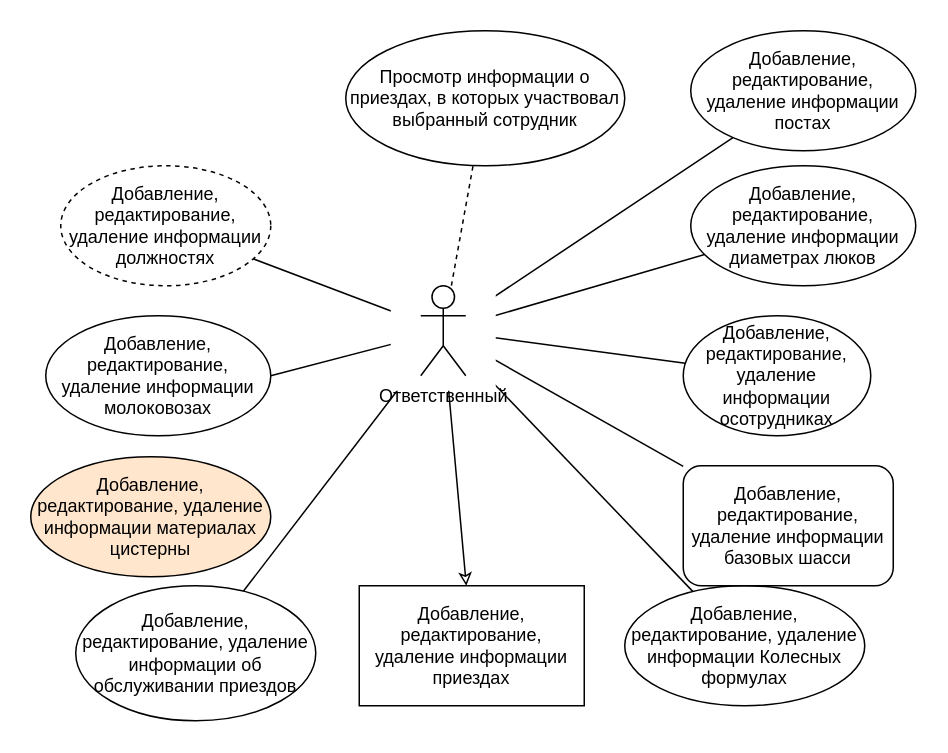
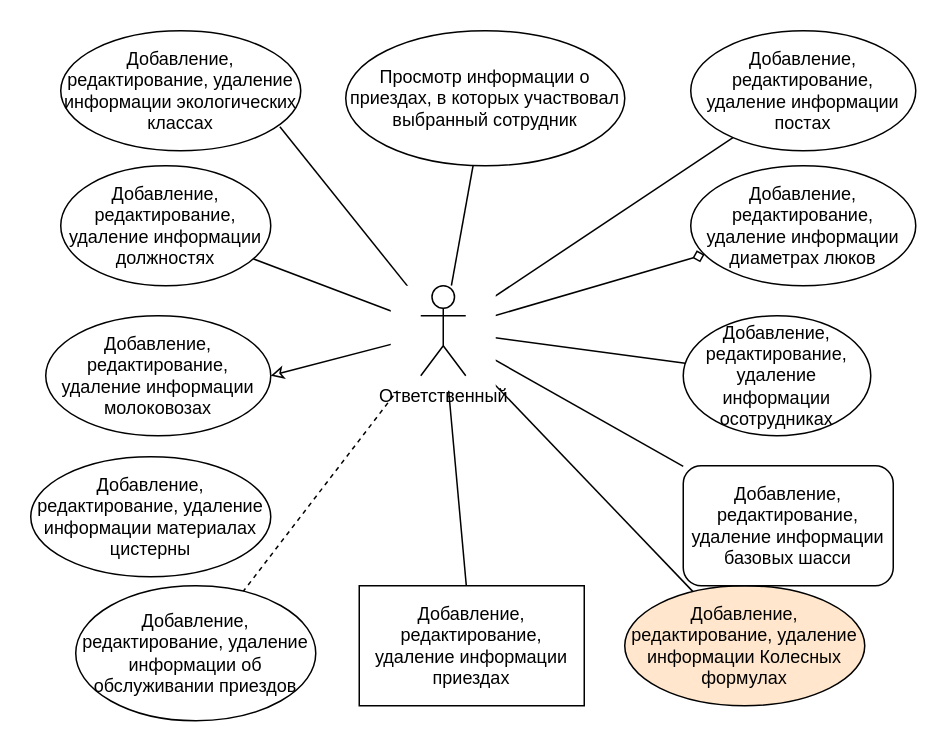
+ <mxCell id="25" value="Добавление, редактирование, удаление информации экологических классах" style="ellipse;whiteSpace=wrap;html=1;" vertex="1" parent="1"><mxGeometry x="40" y="20" width="160" height="80" as="geometry" /></mxCell>
+ <mxCell id="12" style="edgeStyle=none;rounded=0;orthogonalLoop=1;jettySize=auto;html=1;entryX=0.913;entryY=0.8;entryDx=0;entryDy=0;entryPerimeter=0;endArrow=none;endFill=0;" edge="1" parent="1" source="14" target="25"><mxGeometry relative="1" as="geometry" /></mxCell>
- <mxCell id="19" value="Добавление, редактирование, удаление информации должностях" style="ellipse;whiteSpace=wrap;html=1;dashed=1;" vertex="1" parent="1"><mxGeometry x="40" y="110" width="140" height="80" as="geometry" /></mxCell>
+ <mxCell id="19" value="Добавление, редактирование, удаление информации должностях" style="ellipse;whiteSpace=wrap;html=1;" vertex="1" parent="1"><mxGeometry x="40" y="110" width="140" height="80" as="geometry" /></mxCell>
- <mxCell id="2" style="rounded=0;orthogonalLoop=1;jettySize=auto;html=1;endArrow=none;endFill=0;dashed=1;" edge="1" parent="1" source="14" target="16"><mxGeometry relative="1" as="geometry" /></mxCell>
+ <mxCell id="2" style="rounded=0;orthogonalLoop=1;jettySize=auto;html=1;endArrow=none;endFill=0;" edge="1" parent="1" source="14" target="16"><mxGeometry relative="1" as="geometry" /></mxCell>
- <mxCell id="4" style="edgeStyle=none;rounded=0;orthogonalLoop=1;jettySize=auto;html=1;endArrow=none;endFill=0;" edge="1" parent="1" source="14" target="21"><mxGeometry relative="1" as="geometry" /></mxCell>
+ <mxCell id="4" style="edgeStyle=none;rounded=0;orthogonalLoop=1;jettySize=auto;html=1;endArrow=diamond;endFill=0;" edge="1" parent="1" source="14" target="21"><mxGeometry relative="1" as="geometry" /></mxCell>
- <mxCell id="10" style="edgeStyle=none;rounded=0;orthogonalLoop=1;jettySize=auto;html=1;entryX=1;entryY=0.5;entryDx=0;entryDy=0;endArrow=none;endFill=0;" edge="1" parent="1" source="14" target="26"><mxGeometry relative="1" as="geometry" /></mxCell>
+ <mxCell id="10" style="edgeStyle=none;rounded=0;orthogonalLoop=1;jettySize=auto;html=1;entryX=1;entryY=0.5;entryDx=0;entryDy=0;endArrow=classic;endFill=0;" edge="1" parent="1" source="14" target="26"><mxGeometry relative="1" as="geometry" /></mxCell>
- <mxCell id="9" style="edgeStyle=none;rounded=0;orthogonalLoop=1;jettySize=auto;html=1;endArrow=none;endFill=0;" edge="1" parent="1" source="14" target="15"><mxGeometry relative="1" as="geometry" /></mxCell>
+ <mxCell id="9" style="edgeStyle=none;rounded=0;orthogonalLoop=1;jettySize=auto;html=1;endArrow=none;endFill=0;dashed=1;" edge="1" parent="1" source="14" target="15"><mxGeometry relative="1" as="geometry" /></mxCell>
- <mxCell id="22" value="Добавление, редактирование, удаление информации материалах цистерны" style="ellipse;whiteSpace=wrap;html=1;fillColor=#ffe6cc;" vertex="1" parent="1"><mxGeometry x="20" y="304" width="160" height="80" as="geometry" /></mxCell>
+ <mxCell id="22" value="Добавление, редактирование, удаление информации материалах цистерны" style="ellipse;whiteSpace=wrap;html=1;" vertex="1" parent="1"><mxGeometry x="20" y="304" width="160" height="80" as="geometry" /></mxCell>
- <mxCell id="8" style="edgeStyle=none;rounded=0;orthogonalLoop=1;jettySize=auto;html=1;endArrow=classic;endFill=0;" edge="1" parent="1" source="14" target="17"><mxGeometry relative="1" as="geometry" /></mxCell>
+ <mxCell id="8" style="edgeStyle=none;rounded=0;orthogonalLoop=1;jettySize=auto;html=1;endArrow=none;endFill=0;" edge="1" parent="1" source="14" target="17"><mxGeometry relative="1" as="geometry" /></mxCell>
- <mxCell id="23" value="Добавление, редактирование, удаление информации Колесных формулах" style="ellipse;whiteSpace=wrap;html=1;" vertex="1" parent="1"><mxGeometry x="416" y="390" width="160" height="80" as="geometry" /></mxCell>
+ <mxCell id="23" value="Добавление, редактирование, удаление информации Колесных формулах" style="ellipse;whiteSpace=wrap;html=1;fillColor=#ffe6cc;" vertex="1" parent="1"><mxGeometry x="416" y="390" width="160" height="80" as="geometry" /></mxCell>
